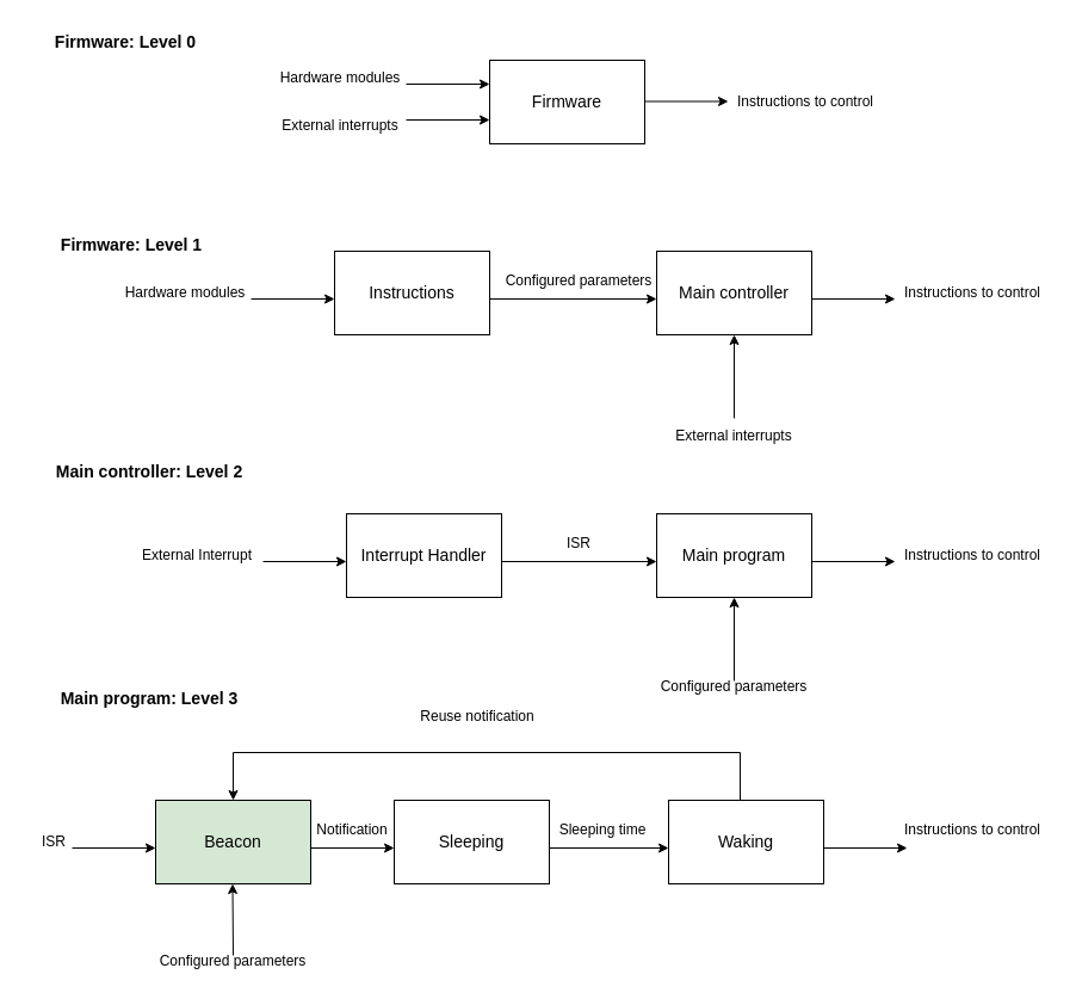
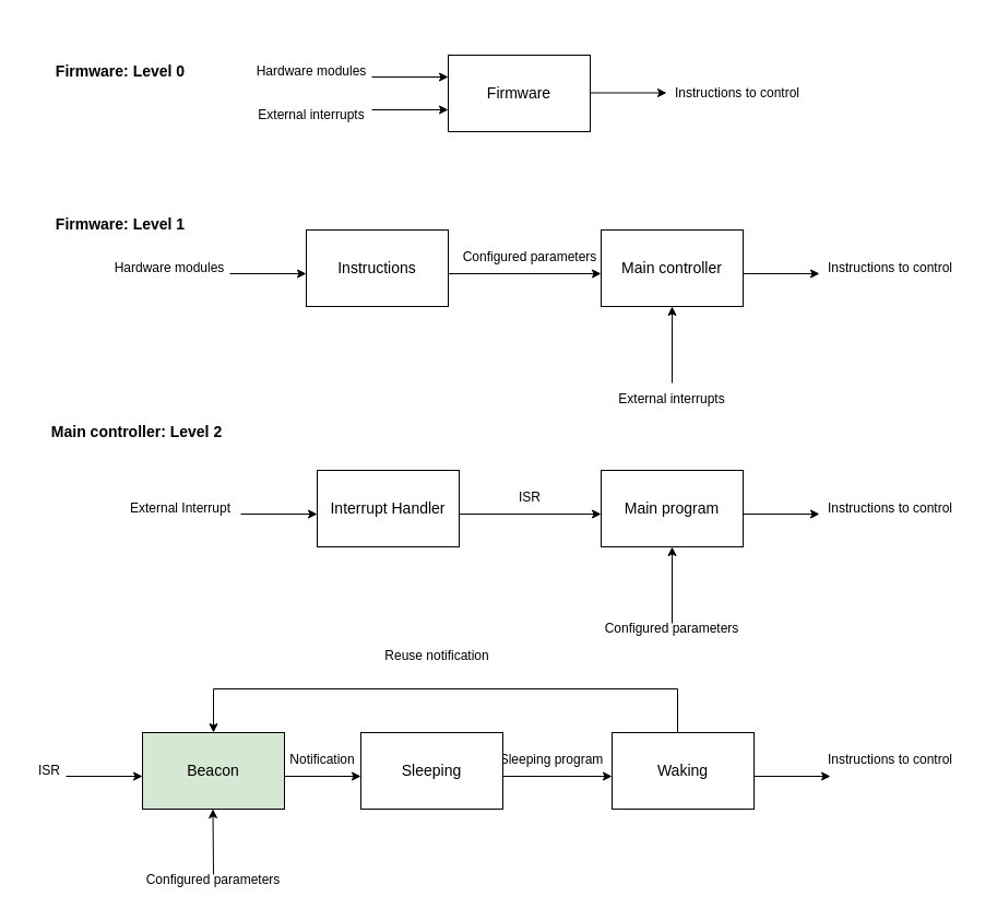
- <mxCell id="21" value="&lt;font style=&quot;font-size: 14px;&quot;&gt;&lt;b&gt;Firmware: Level 0&lt;/b&gt;&lt;/font&gt;" style="text;html=1;align=center;verticalAlign=middle;whiteSpace=wrap;rounded=0;" vertex="1" parent="1"><mxGeometry x="40" y="20" width="130" height="30" as="geometry" /></mxCell>
+ <mxCell id="21" value="&lt;font style=&quot;font-size: 14px;&quot;&gt;&lt;b&gt;Firmware: Level 0&lt;/b&gt;&lt;/font&gt;" style="text;html=1;align=center;verticalAlign=middle;whiteSpace=wrap;rounded=0;" vertex="1" parent="1"><mxGeometry x="45" y="50" width="130" height="30" as="geometry" /></mxCell>
- <mxCell id="44" value="Main program: Level 3" style="text;html=1;align=center;verticalAlign=middle;whiteSpace=wrap;rounded=0;fontStyle=1;fontSize=14;" vertex="1" parent="1"><mxGeometry x="40" y="570" width="170" height="30" as="geometry" /></mxCell>
- <mxCell id="41" value="Sleeping time" style="text;html=1;align=center;verticalAlign=middle;whiteSpace=wrap;rounded=0;" vertex="1" parent="1"><mxGeometry x="440" y="680" width="130" height="30" as="geometry" /></mxCell>
+ <mxCell id="41" value="Sleeping program" style="text;html=1;align=center;verticalAlign=middle;whiteSpace=wrap;rounded=0;" vertex="1" parent="1"><mxGeometry x="440" y="680" width="130" height="30" as="geometry" /></mxCell>
